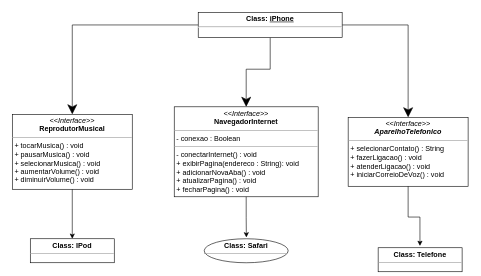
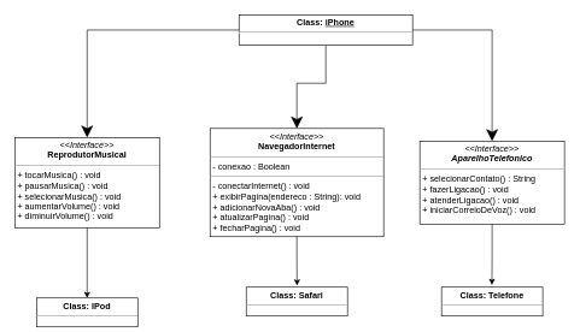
- <mxCell id="9" value="&lt;p style=&quot;margin:0px;margin-top:4px;text-align:center;&quot;&gt;&lt;b&gt;Class: IPod&lt;/b&gt;&lt;/p&gt;&lt;hr size=&quot;1&quot;&gt;&lt;div style=&quot;height:2px;&quot;&gt;&lt;/div&gt;" style="verticalAlign=top;align=left;overflow=fill;fontSize=12;fontFamily=Helvetica;html=1;whiteSpace=wrap;" vertex="1" parent="1"><mxGeometry x="50" y="397.5" width="140" height="40" as="geometry" /></mxCell>
+ <mxCell id="9" value="&lt;p style=&quot;margin:0px;margin-top:4px;text-align:center;&quot;&gt;&lt;b&gt;Class: IPod&lt;/b&gt;&lt;/p&gt;&lt;hr size=&quot;1&quot;&gt;&lt;div style=&quot;height:2px;&quot;&gt;&lt;/div&gt;" style="verticalAlign=top;align=left;overflow=fill;fontSize=12;fontFamily=Helvetica;html=1;whiteSpace=wrap;" vertex="1" parent="1"><mxGeometry x="50" y="412.5" width="140" height="40" as="geometry" /></mxCell>
- <mxCell id="10" value="&lt;p style=&quot;margin:0px;margin-top:4px;text-align:center;&quot;&gt;&lt;b&gt;Class: Safari&lt;/b&gt;&lt;/p&gt;&lt;hr size=&quot;1&quot;&gt;&lt;div style=&quot;height:2px;&quot;&gt;&lt;/div&gt;" style="ellipse;verticalAlign=top;align=left;overflow=fill;fontSize=12;fontFamily=Helvetica;html=1;whiteSpace=wrap;" vertex="1" parent="1"><mxGeometry x="340" y="397.5" width="140" height="40" as="geometry" /></mxCell>
+ <mxCell id="10" value="&lt;p style=&quot;margin:0px;margin-top:4px;text-align:center;&quot;&gt;&lt;b&gt;Class: Safari&lt;/b&gt;&lt;/p&gt;&lt;hr size=&quot;1&quot;&gt;&lt;div style=&quot;height:2px;&quot;&gt;&lt;/div&gt;" style="verticalAlign=top;align=left;overflow=fill;fontSize=12;fontFamily=Helvetica;html=1;whiteSpace=wrap;" vertex="1" parent="1"><mxGeometry x="340" y="397.5" width="140" height="40" as="geometry" /></mxCell>
- <mxCell id="11" value="&lt;p style=&quot;margin:0px;margin-top:4px;text-align:center;&quot;&gt;&lt;b&gt;Class: Telefone&lt;/b&gt;&lt;/p&gt;&lt;hr size=&quot;1&quot;&gt;&lt;div style=&quot;height:2px;&quot;&gt;&lt;/div&gt;" style="verticalAlign=top;align=left;overflow=fill;fontSize=12;fontFamily=Helvetica;html=1;whiteSpace=wrap;" vertex="1" parent="1"><mxGeometry x="630" y="412.5" width="140" height="40" as="geometry" /></mxCell>
+ <mxCell id="11" value="&lt;p style=&quot;margin:0px;margin-top:4px;text-align:center;&quot;&gt;&lt;b&gt;Class: Telefone&lt;/b&gt;&lt;/p&gt;&lt;hr size=&quot;1&quot;&gt;&lt;div style=&quot;height:2px;&quot;&gt;&lt;/div&gt;" style="verticalAlign=top;align=left;overflow=fill;fontSize=12;fontFamily=Helvetica;html=1;whiteSpace=wrap;" vertex="1" parent="1"><mxGeometry x="610" y="397.5" width="140" height="40" as="geometry" /></mxCell>
